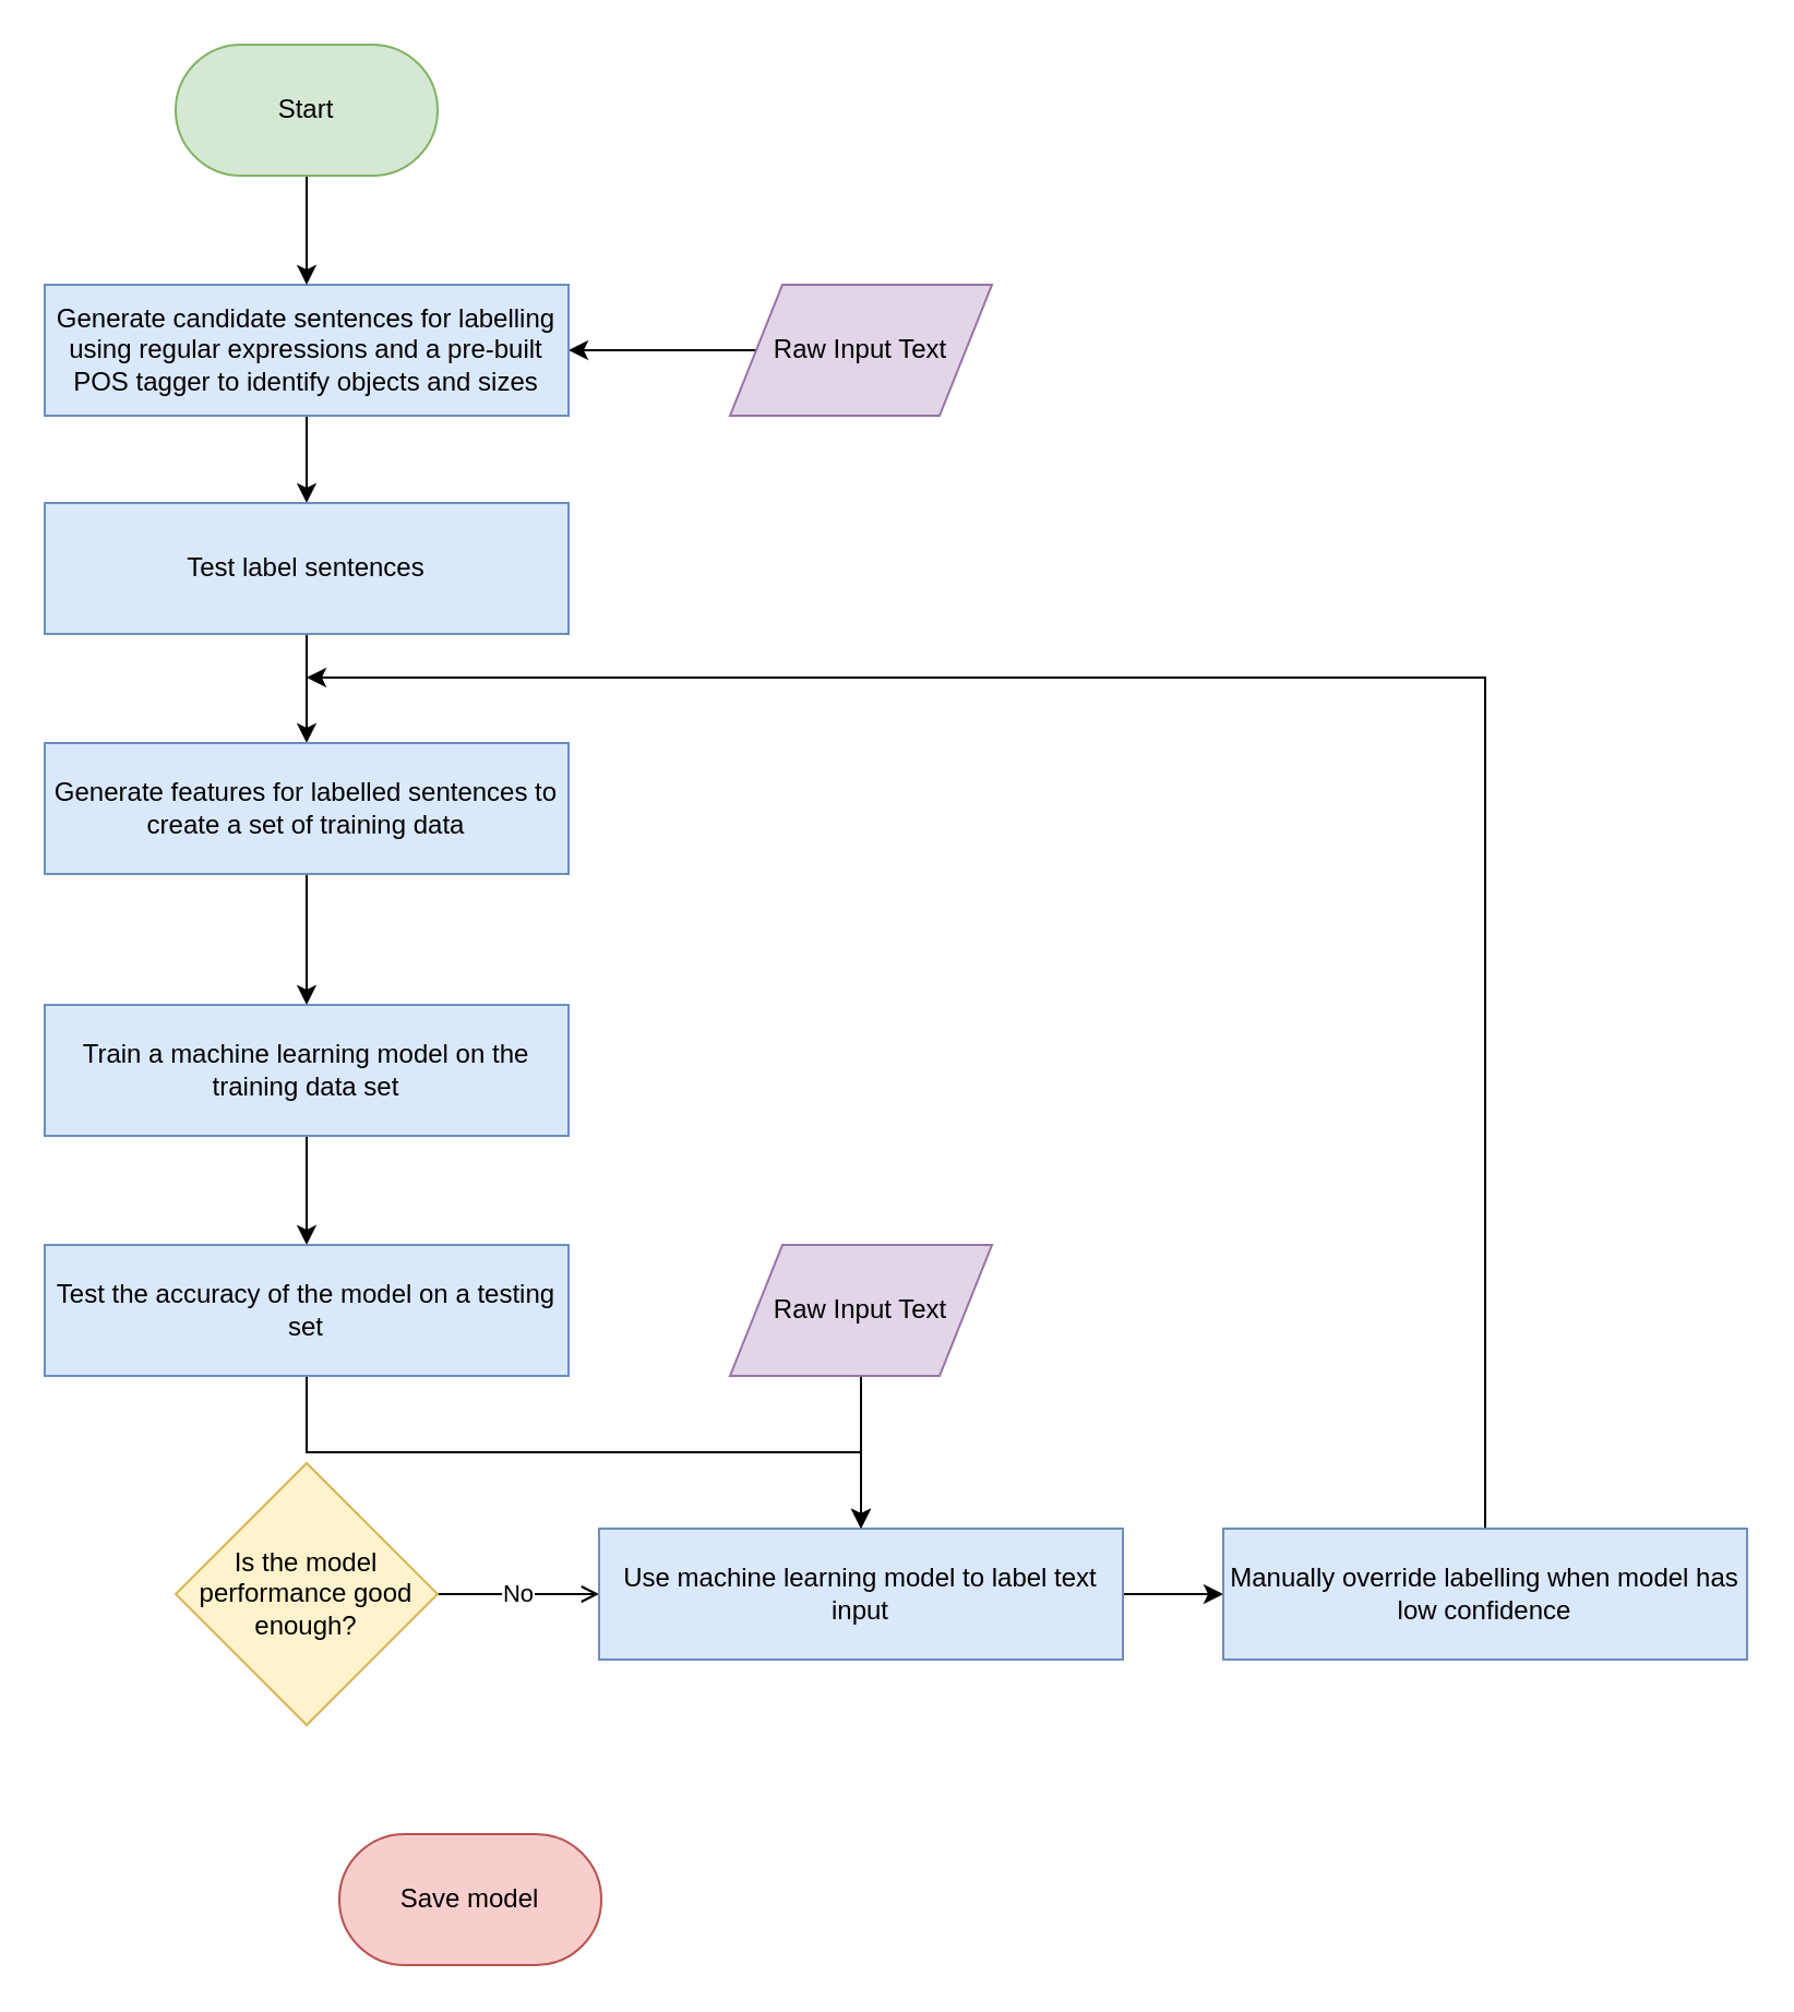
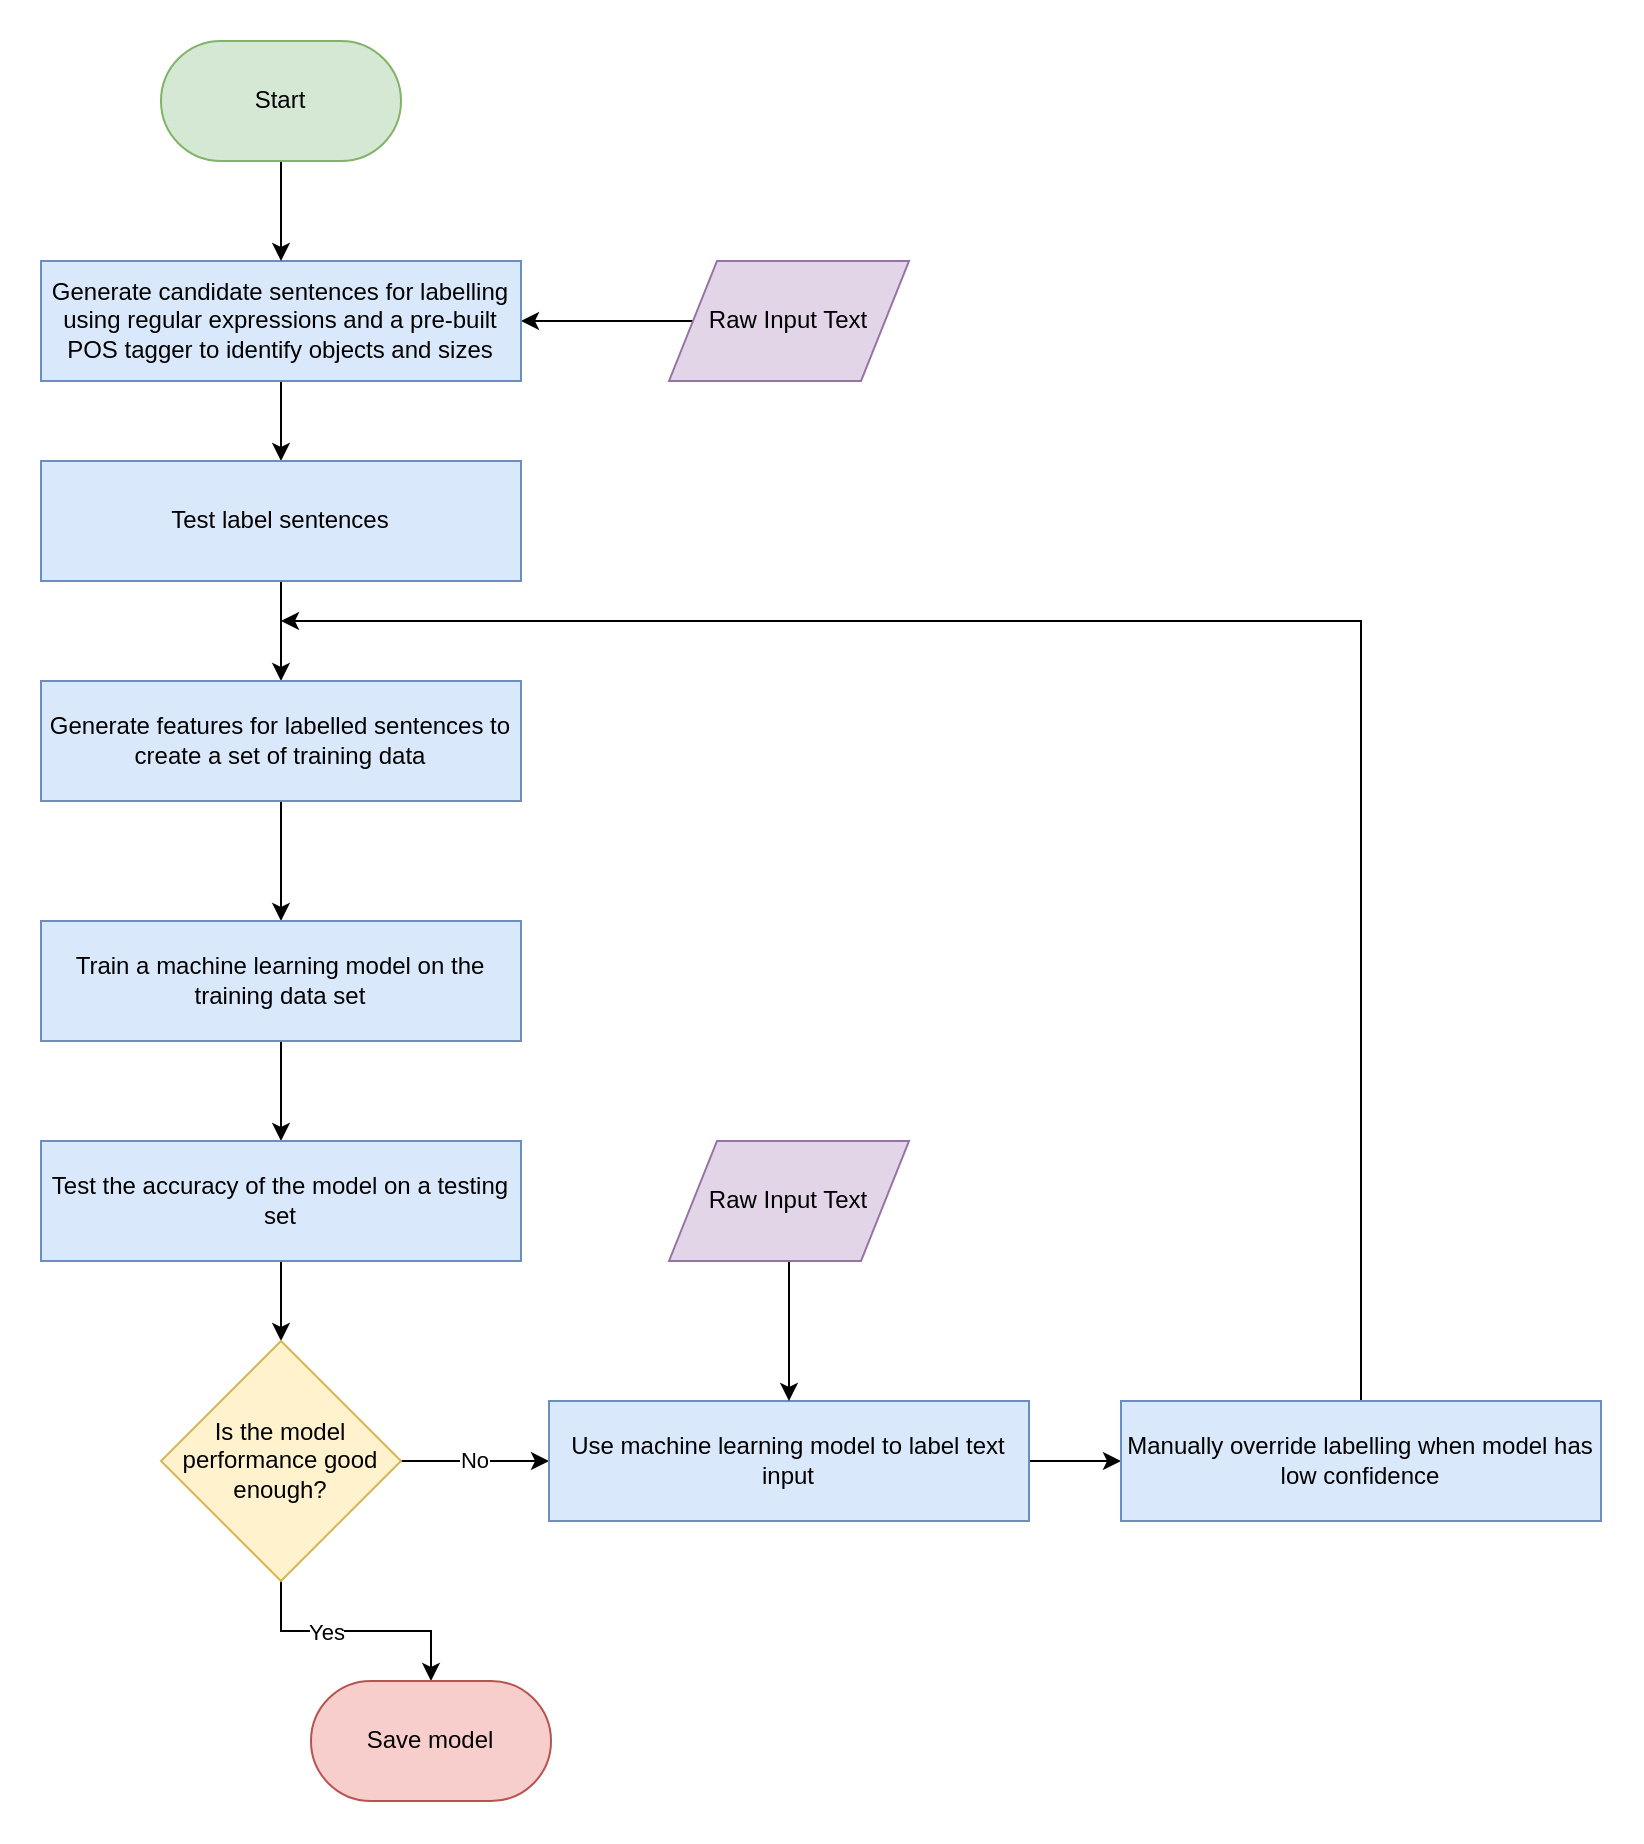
- <mxCell id="12" style="edgeStyle=orthogonalEdgeStyle;rounded=0;orthogonalLoop=1;jettySize=auto;html=1;exitX=0.5;exitY=1;exitDx=0;exitDy=0;" parent="1" source="13" target="19" edge="1"><mxGeometry relative="1" as="geometry" /></mxCell>
+ <mxCell id="12" style="edgeStyle=orthogonalEdgeStyle;rounded=0;orthogonalLoop=1;jettySize=auto;html=1;exitX=0.5;exitY=1;exitDx=0;exitDy=0;entryX=0.5;entryY=0;entryDx=0;entryDy=0;" parent="1" source="13" target="17" edge="1"><mxGeometry relative="1" as="geometry" /></mxCell>
- <mxCell id="14" value="No" style="edgeStyle=orthogonalEdgeStyle;rounded=0;orthogonalLoop=1;jettySize=auto;html=1;exitX=1;exitY=0.5;exitDx=0;exitDy=0;entryX=0;entryY=0.5;entryDx=0;entryDy=0;endArrow=open;" parent="1" source="17" target="19" edge="1"><mxGeometry relative="1" as="geometry" /></mxCell>
+ <mxCell id="14" value="No" style="edgeStyle=orthogonalEdgeStyle;rounded=0;orthogonalLoop=1;jettySize=auto;html=1;exitX=1;exitY=0.5;exitDx=0;exitDy=0;entryX=0;entryY=0.5;entryDx=0;entryDy=0;" parent="1" source="17" target="19" edge="1"><mxGeometry relative="1" as="geometry" /></mxCell>
+ <mxCell id="15" style="edgeStyle=orthogonalEdgeStyle;rounded=0;orthogonalLoop=1;jettySize=auto;html=1;exitX=0.5;exitY=1;exitDx=0;exitDy=0;entryX=0.5;entryY=0;entryDx=0;entryDy=0;" parent="1" source="17" target="22" edge="1"><mxGeometry relative="1" as="geometry" /></mxCell>
+ <mxCell id="16" value="Yes" style="edgeLabel;html=1;align=center;verticalAlign=middle;resizable=0;points=[];" parent="15" vertex="1" connectable="0"><mxGeometry x="-0.241" relative="1" as="geometry"><mxPoint as="offset" /></mxGeometry></mxCell>
